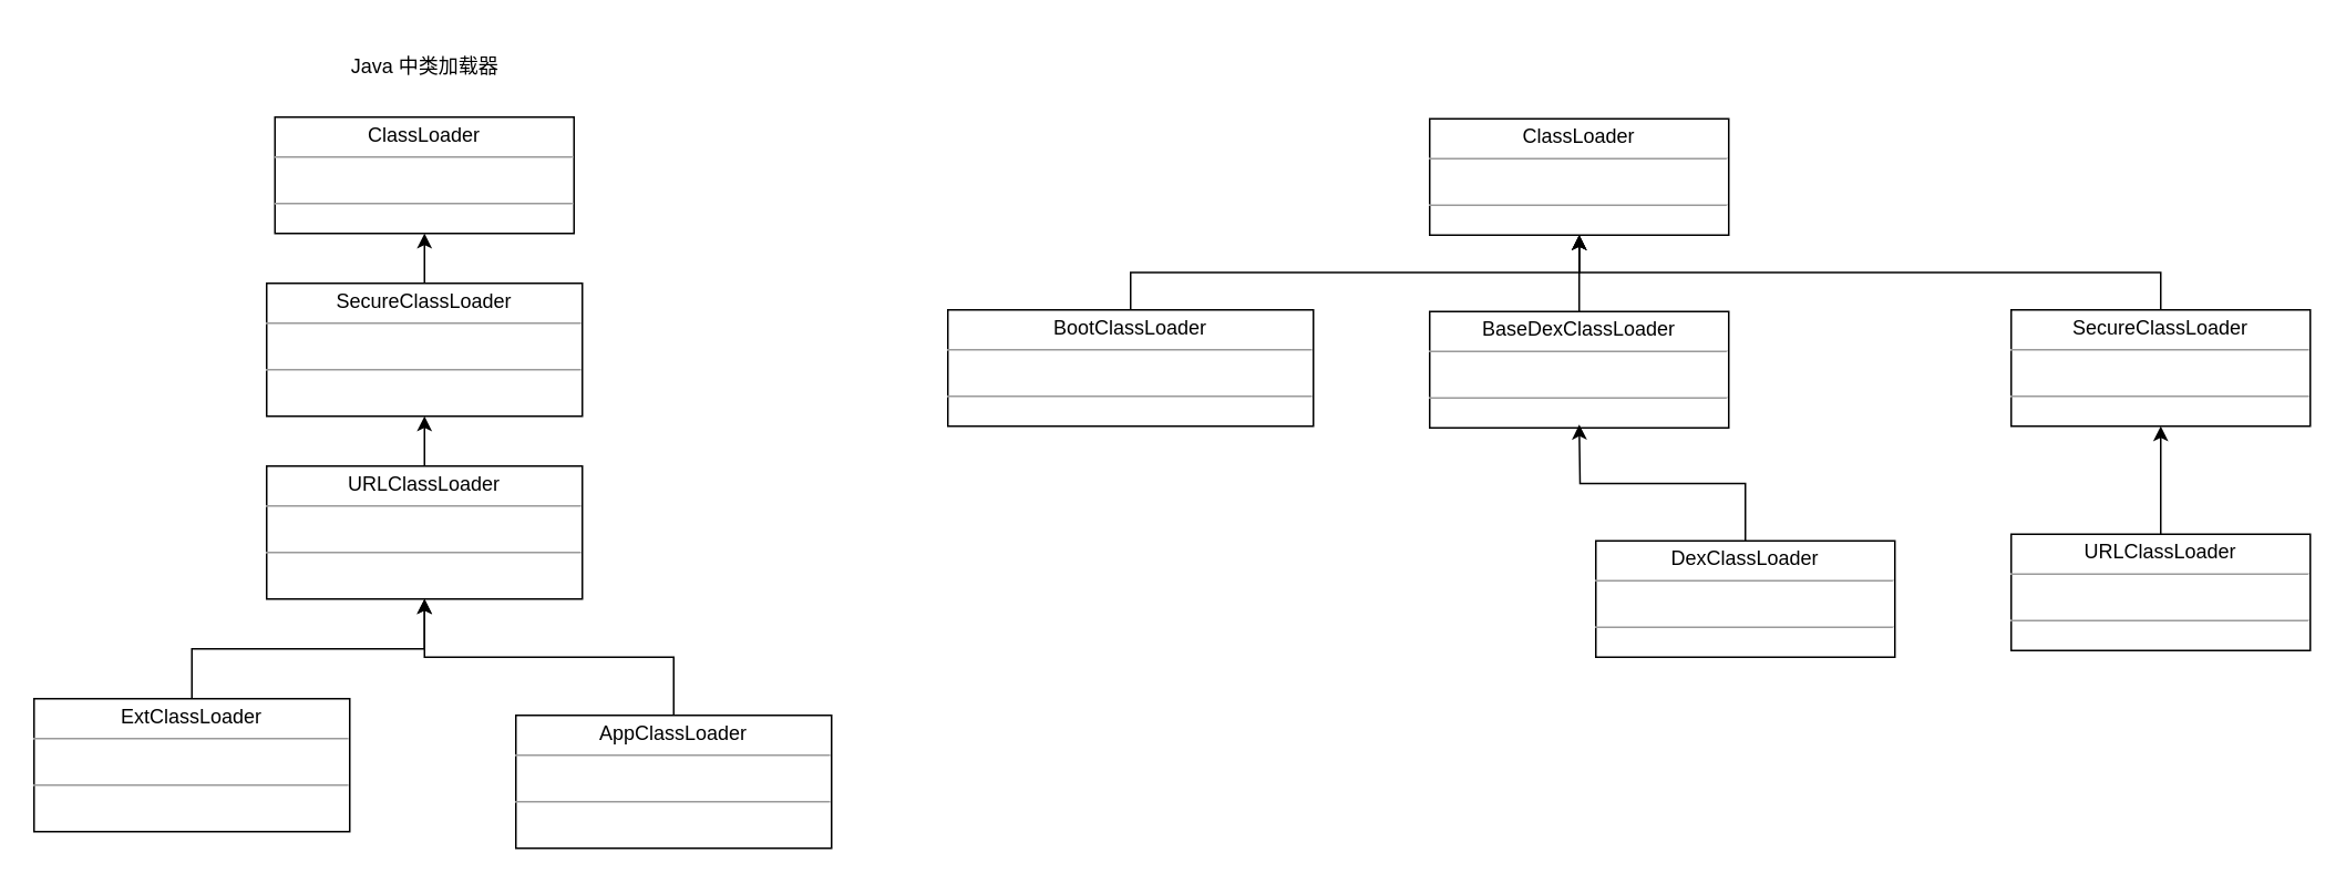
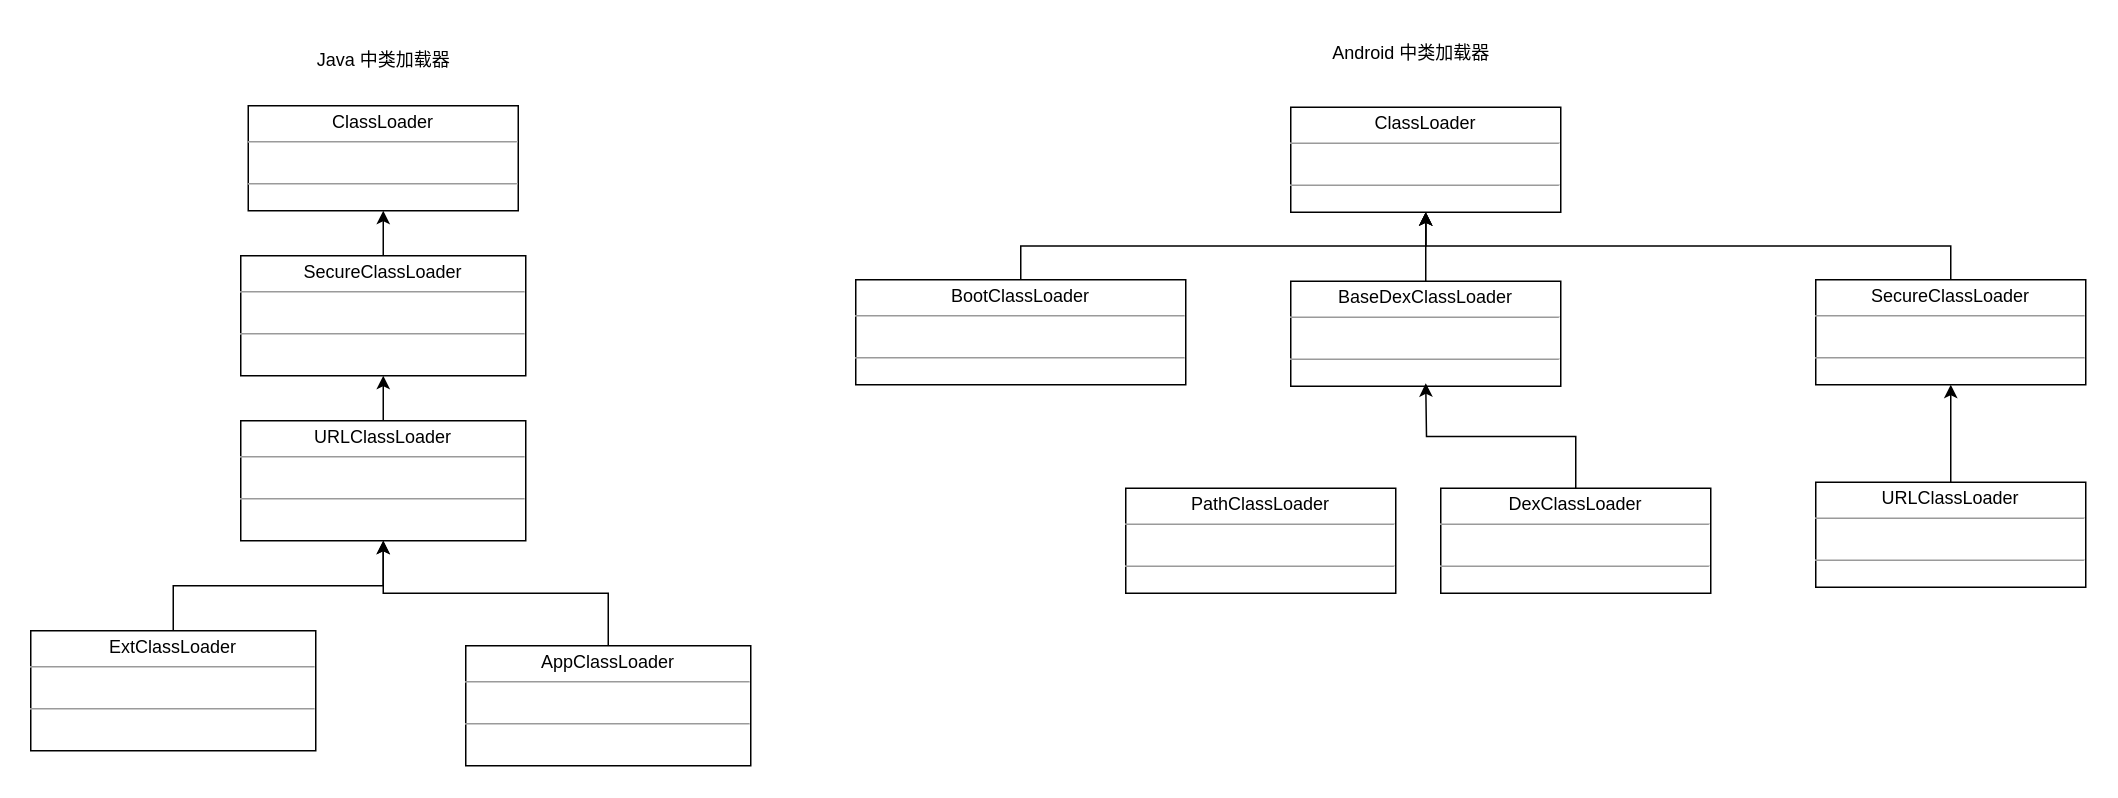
+ <mxCell id="24" value="Android 中类加载器" style="text;html=1;align=center;verticalAlign=middle;resizable=0;points=[];autosize=1;strokeColor=none;fillColor=none;" vertex="1" parent="1"><mxGeometry x="875" y="20" width="130" height="30" as="geometry" /></mxCell>
+ <mxCell id="18" value="&lt;p style=&quot;margin:0px;margin-top:4px;text-align:center;&quot;&gt;PathClassLoader&lt;/p&gt;&lt;hr size=&quot;1&quot;&gt;&lt;p style=&quot;margin:0px;margin-left:4px;&quot;&gt;&lt;br&gt;&lt;/p&gt;&lt;hr size=&quot;1&quot;&gt;&lt;p style=&quot;margin:0px;margin-left:4px;&quot;&gt;&lt;br&gt;&lt;/p&gt;" style="verticalAlign=top;align=left;overflow=fill;fontSize=12;fontFamily=Helvetica;html=1;" vertex="1" parent="1"><mxGeometry x="750" y="325" width="180" height="70" as="geometry" /></mxCell>
